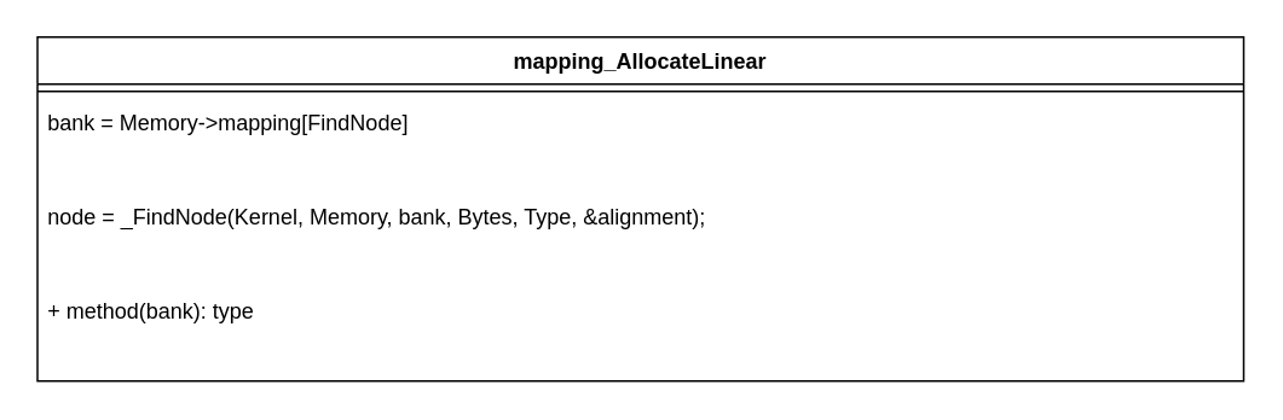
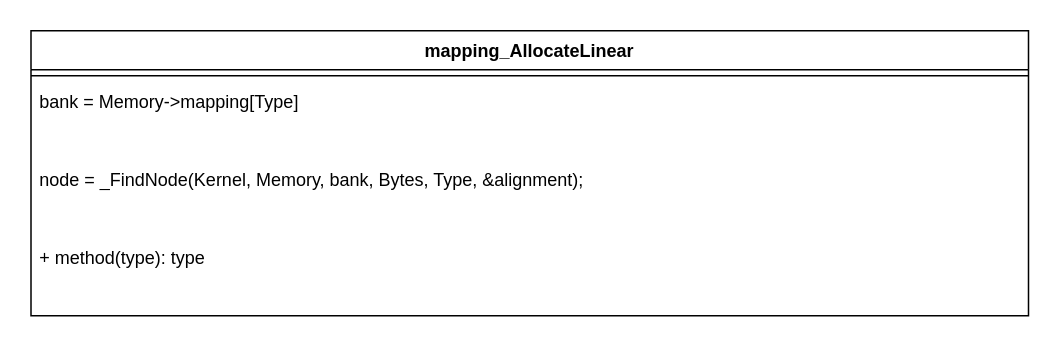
- <mxCell id="4" value="bank = Memory-&amp;gt;mapping[FindNode]" style="text;strokeColor=none;fillColor=none;align=left;verticalAlign=top;spacingLeft=4;spacingRight=4;overflow=hidden;rotatable=0;points=[[0,0.5],[1,0.5]];portConstraint=eastwest;whiteSpace=wrap;html=1;" vertex="1" parent="2"><mxGeometry y="34" width="665" height="52" as="geometry" /></mxCell>
+ <mxCell id="4" value="bank = Memory-&amp;gt;mapping[Type]" style="text;strokeColor=none;fillColor=none;align=left;verticalAlign=top;spacingLeft=4;spacingRight=4;overflow=hidden;rotatable=0;points=[[0,0.5],[1,0.5]];portConstraint=eastwest;whiteSpace=wrap;html=1;" vertex="1" parent="2"><mxGeometry y="34" width="665" height="52" as="geometry" /></mxCell>
- <mxCell id="6" value="+ method(bank): type" style="text;strokeColor=none;fillColor=none;align=left;verticalAlign=top;spacingLeft=4;spacingRight=4;overflow=hidden;rotatable=0;points=[[0,0.5],[1,0.5]];portConstraint=eastwest;whiteSpace=wrap;html=1;" vertex="1" parent="2"><mxGeometry y="138" width="665" height="52" as="geometry" /></mxCell>
+ <mxCell id="6" value="+ method(type): type" style="text;strokeColor=none;fillColor=none;align=left;verticalAlign=top;spacingLeft=4;spacingRight=4;overflow=hidden;rotatable=0;points=[[0,0.5],[1,0.5]];portConstraint=eastwest;whiteSpace=wrap;html=1;" vertex="1" parent="2"><mxGeometry y="138" width="665" height="52" as="geometry" /></mxCell>
